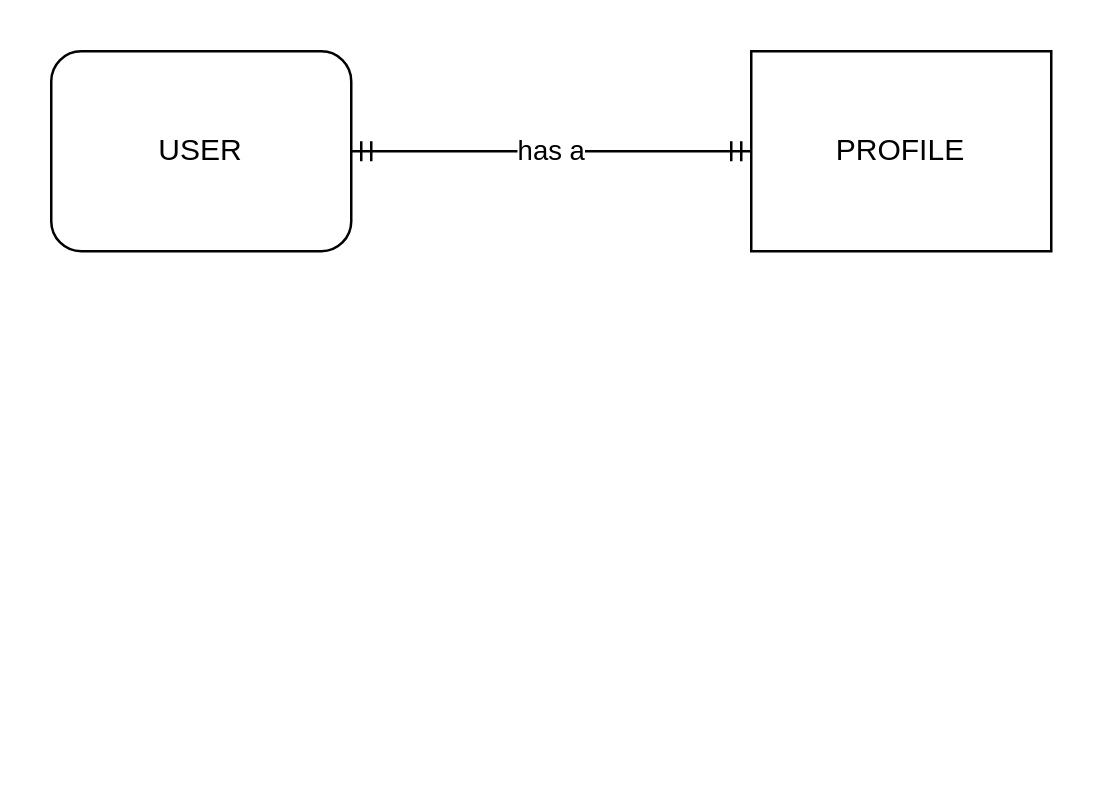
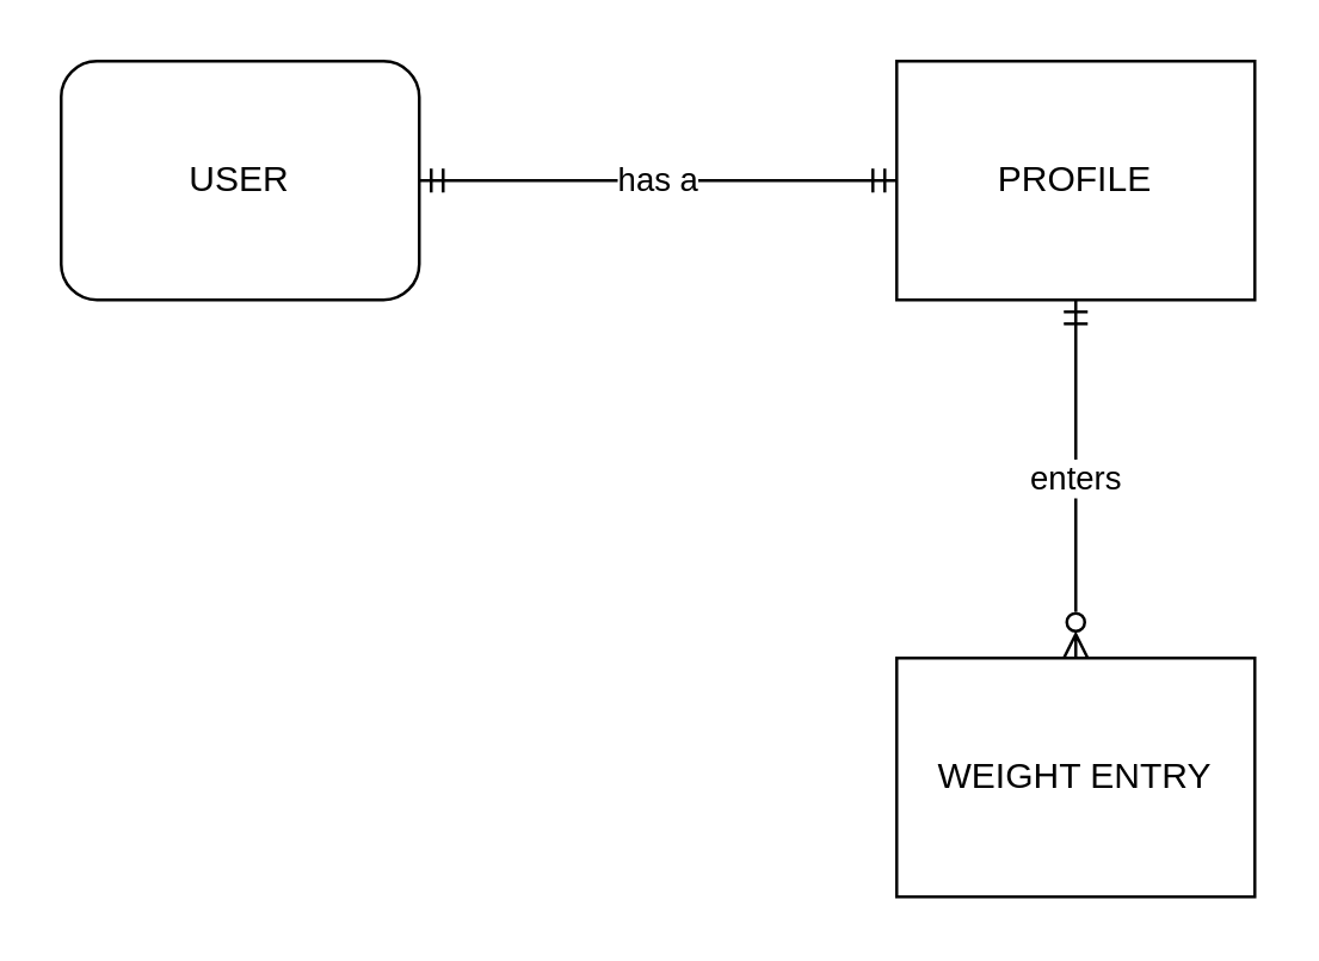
+ <mxCell id="4" value="enters" style="edgeStyle=orthogonalEdgeStyle;rounded=0;orthogonalLoop=1;jettySize=auto;html=1;exitX=0.5;exitY=1;exitDx=0;exitDy=0;entryX=0.5;entryY=0;entryDx=0;entryDy=0;startArrow=ERmandOne;startFill=0;endArrow=ERzeroToMany;endFill=0;" edge="1" parent="1" source="5" target="6"><mxGeometry relative="1" as="geometry" /></mxCell>
+ <mxCell id="6" value="WEIGHT ENTRY" style="rounded=0;whiteSpace=wrap;html=1;" vertex="1" parent="1"><mxGeometry x="300" y="220" width="120" height="80" as="geometry" /></mxCell>
